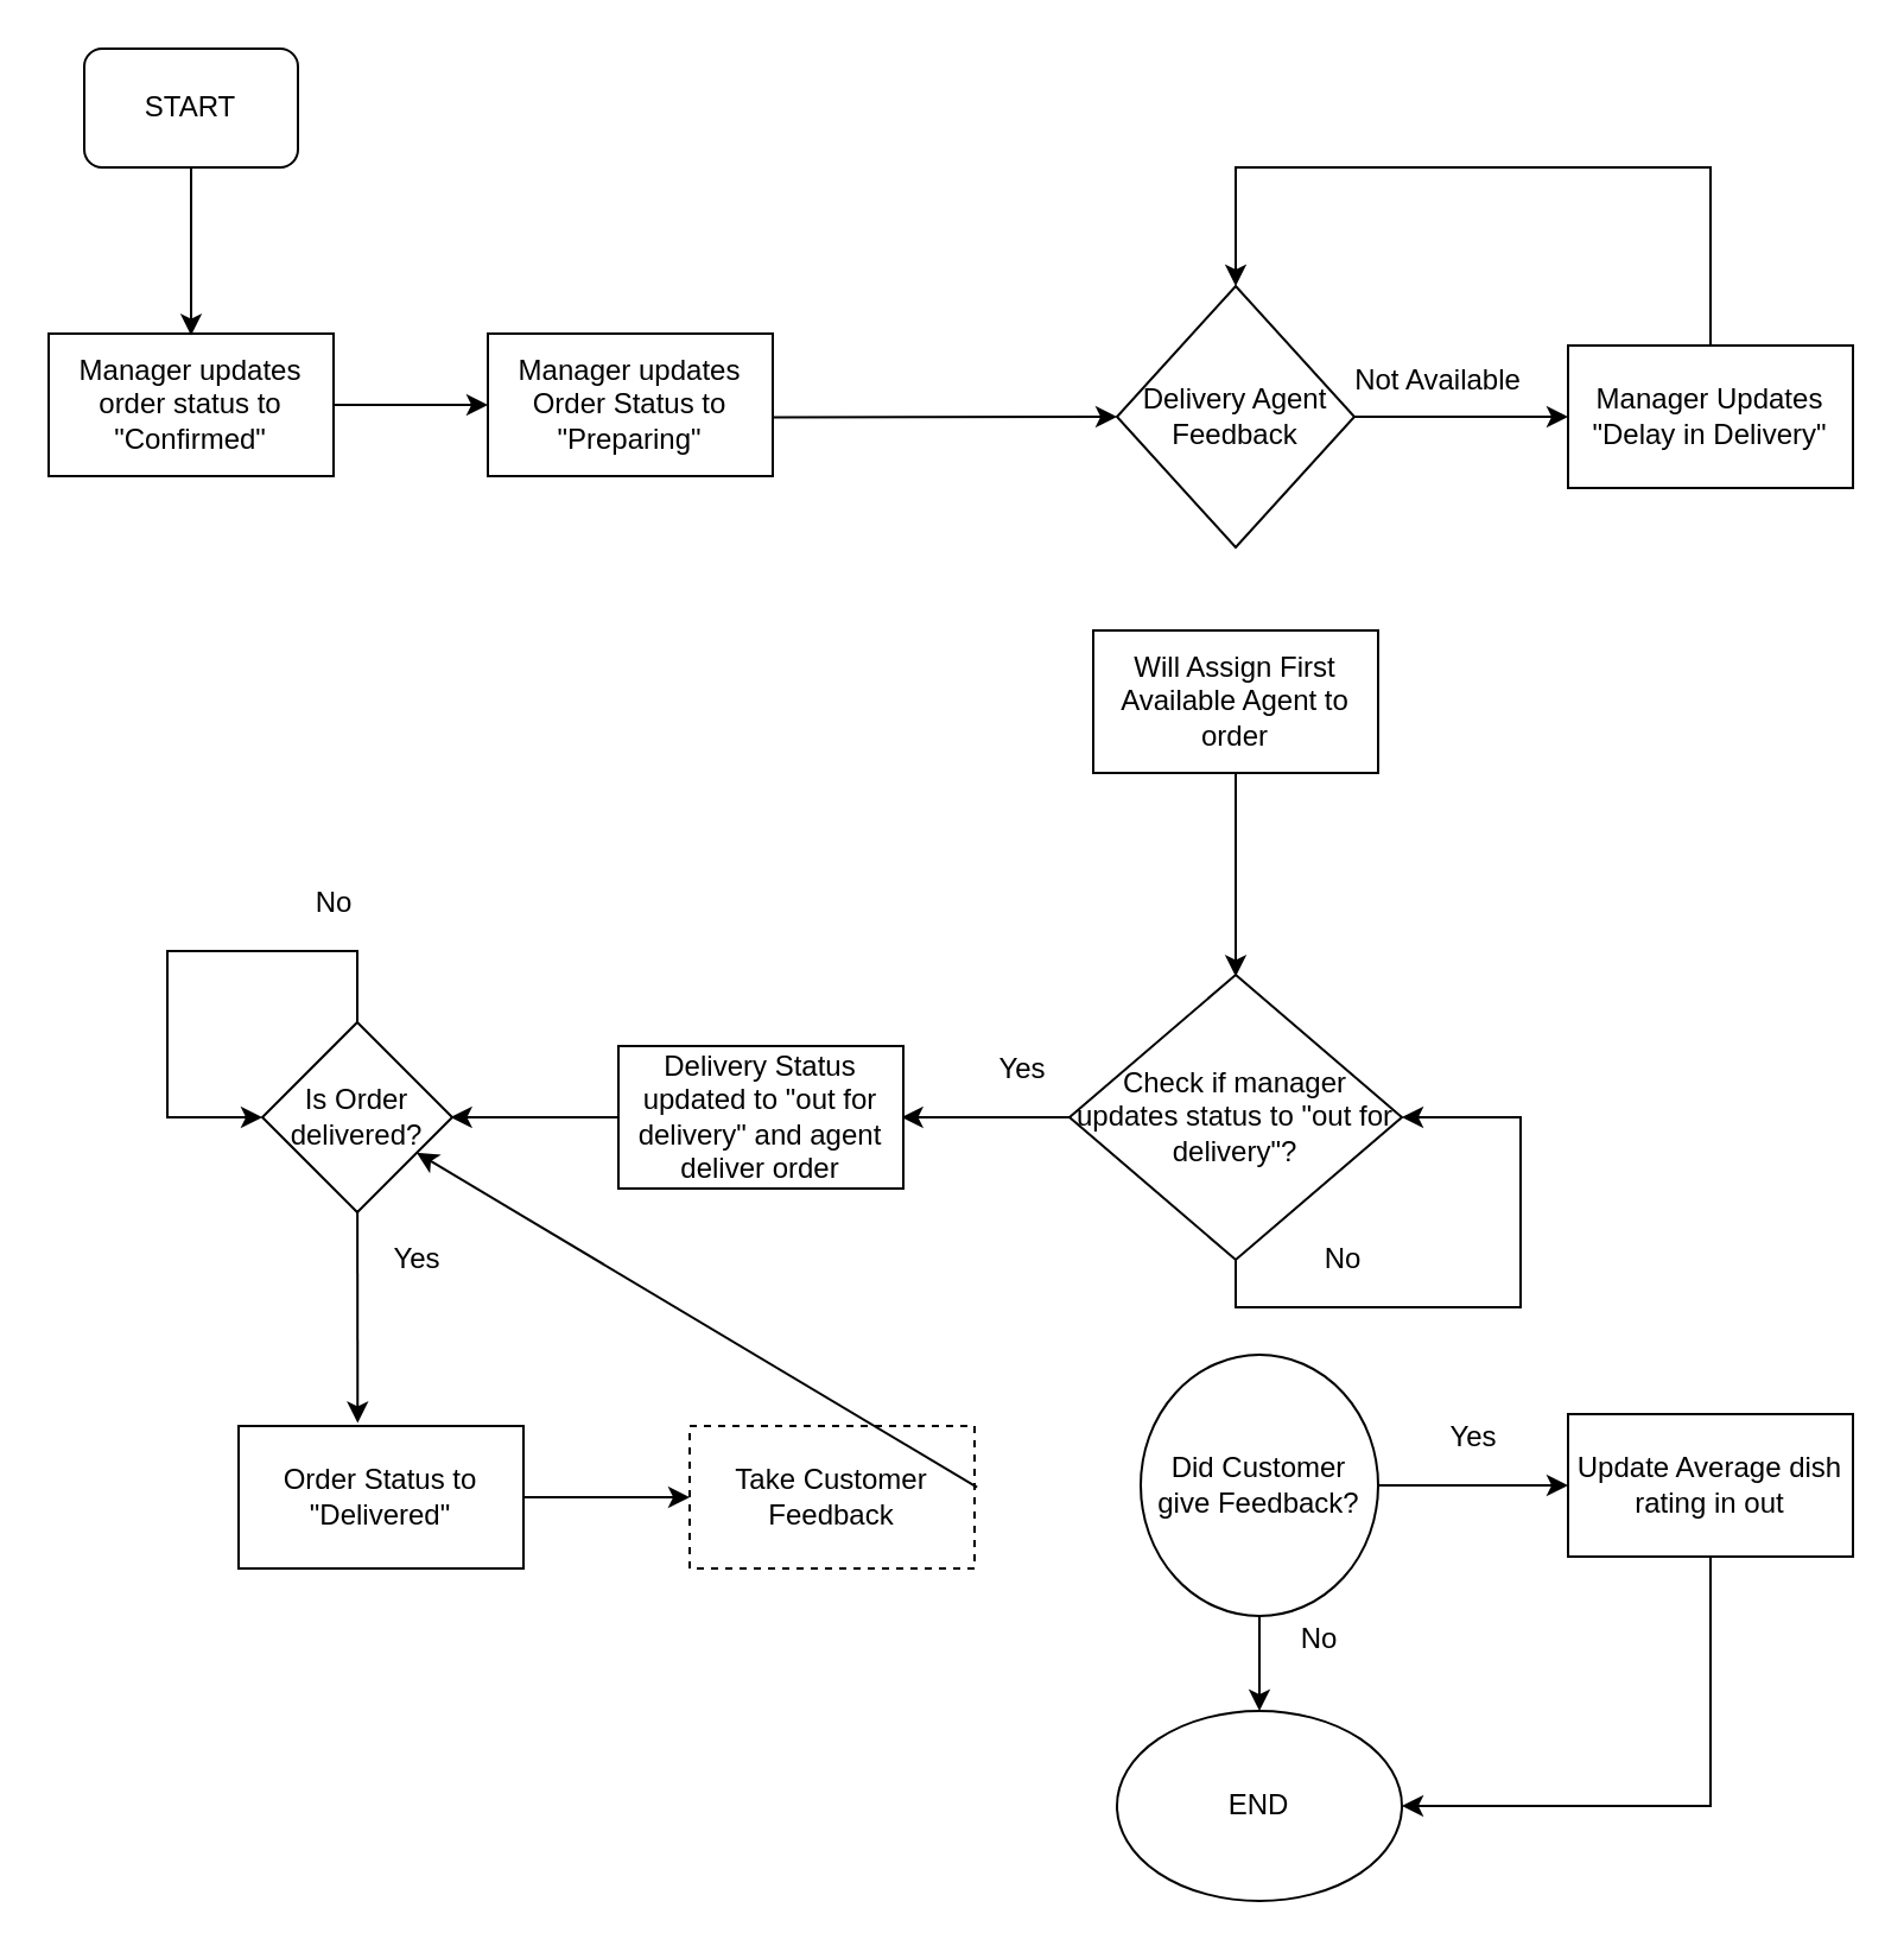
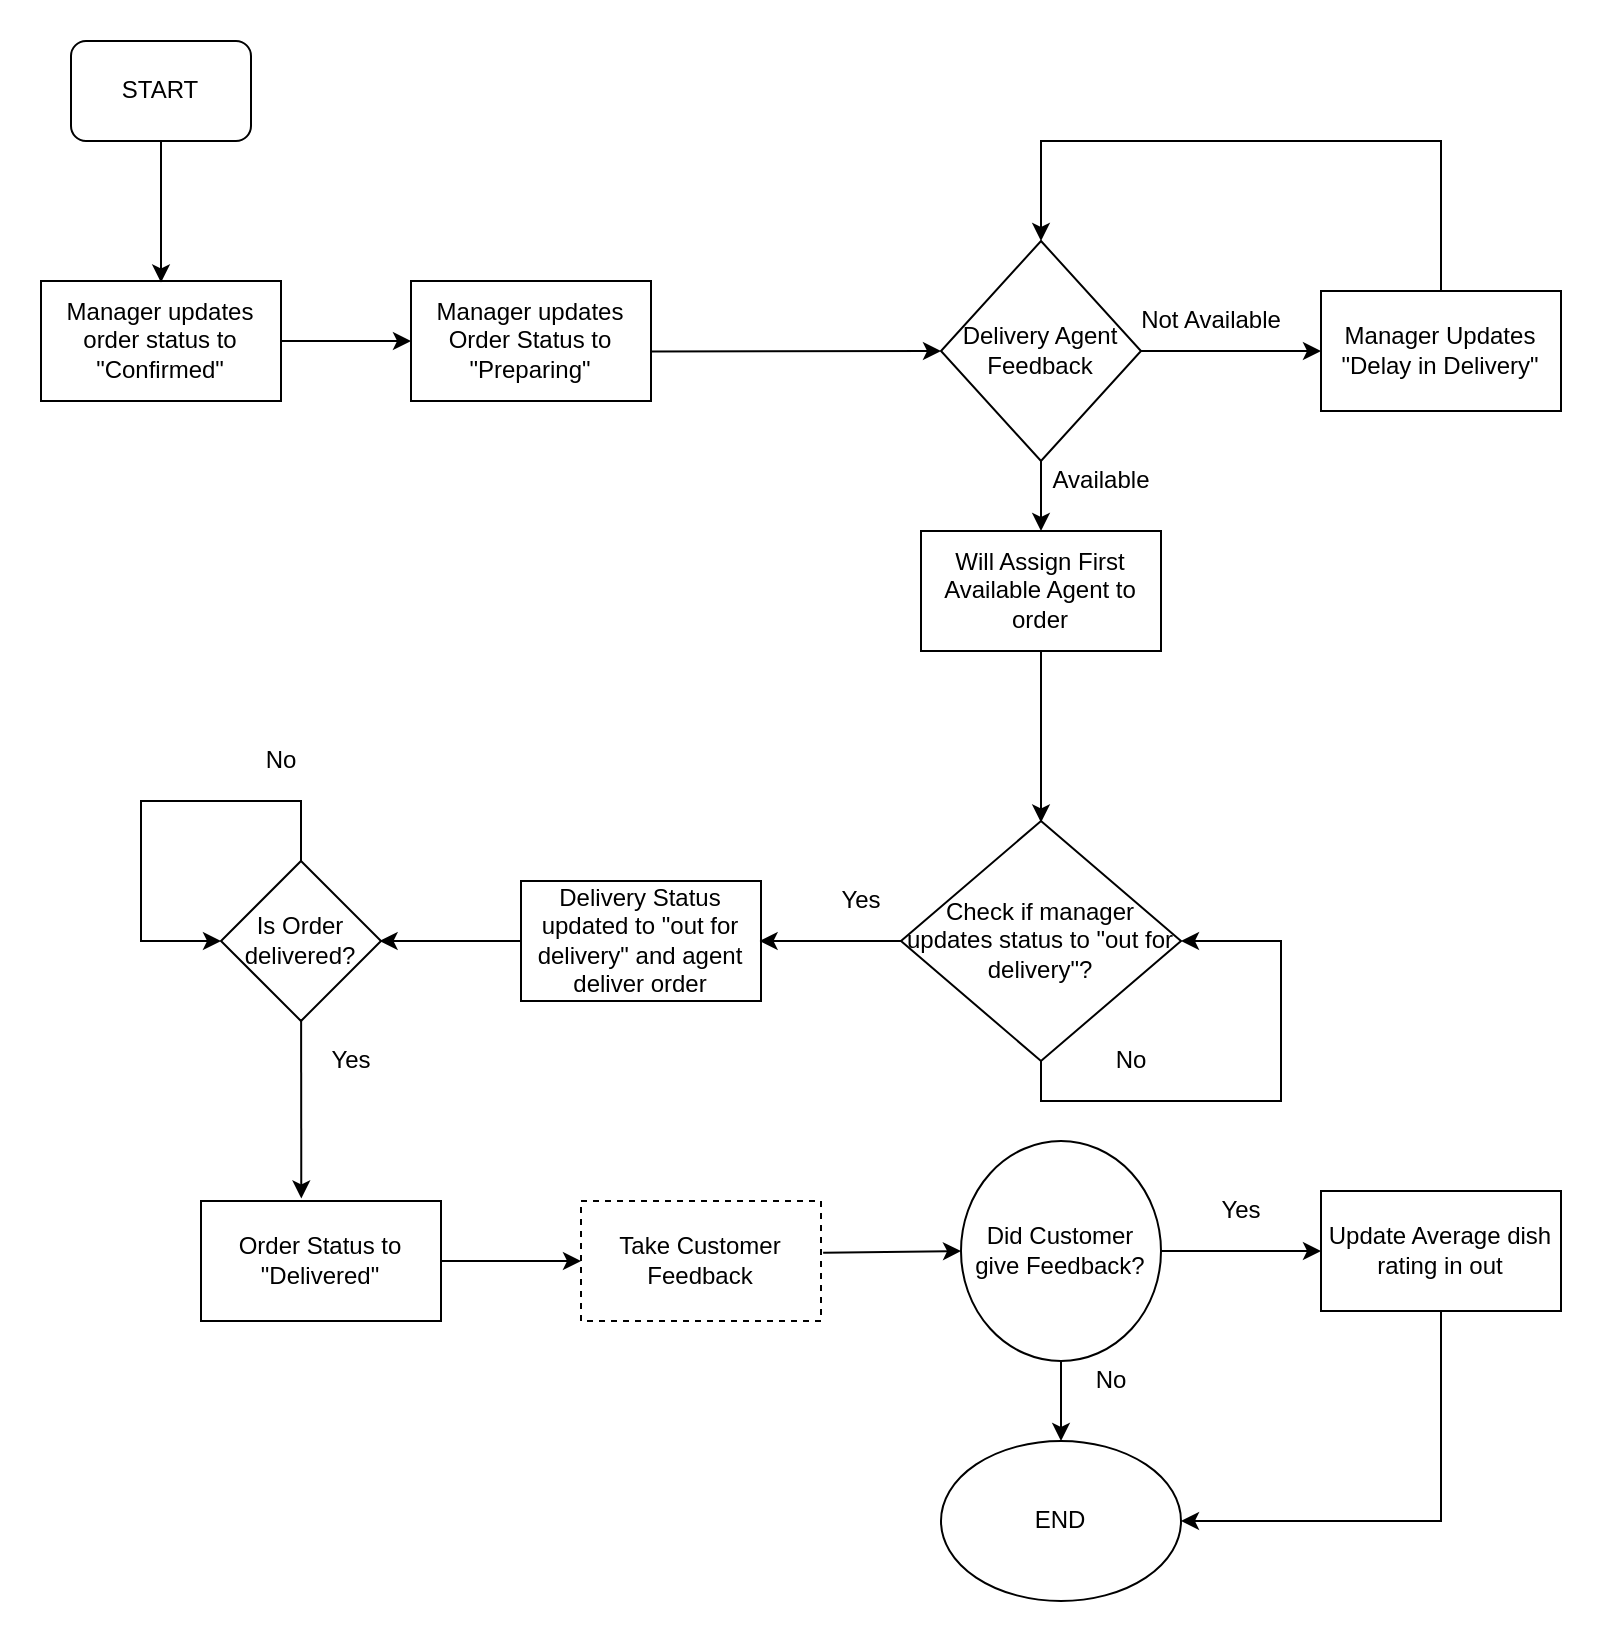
+ <mxCell id="35" value="Available" style="text;html=1;align=center;verticalAlign=middle;resizable=0;points=[];autosize=1;strokeColor=none;fillColor=none;" parent="1" vertex="1"><mxGeometry x="520" y="230" width="60" height="20" as="geometry" /></mxCell>
+ <mxCell id="12" value="" style="endArrow=classic;html=1;rounded=0;exitX=0.5;exitY=1;exitDx=0;exitDy=0;entryX=0.5;entryY=0;entryDx=0;entryDy=0;" parent="1" source="5" target="8" edge="1"><mxGeometry width="50" height="50" relative="1" as="geometry"><mxPoint x="590" y="270" as="sourcePoint" /><mxPoint x="640" y="220" as="targetPoint" /></mxGeometry></mxCell>
- <mxCell id="24" value="" style="endArrow=classic;html=1;rounded=0;exitX=1.009;exitY=0.431;exitDx=0;exitDy=0;exitPerimeter=0;" parent="1" source="20" target="18" edge="1"><mxGeometry width="50" height="50" relative="1" as="geometry"><mxPoint x="410" y="670" as="sourcePoint" /><mxPoint x="480" y="620" as="targetPoint" /></mxGeometry></mxCell>
+ <mxCell id="24" value="" style="endArrow=classic;html=1;rounded=0;entryX=0;entryY=0.5;entryDx=0;entryDy=0;exitX=1.009;exitY=0.431;exitDx=0;exitDy=0;exitPerimeter=0;" parent="1" source="20" target="23" edge="1"><mxGeometry width="50" height="50" relative="1" as="geometry"><mxPoint x="410" y="670" as="sourcePoint" /><mxPoint x="480" y="620" as="targetPoint" /></mxGeometry></mxCell>
